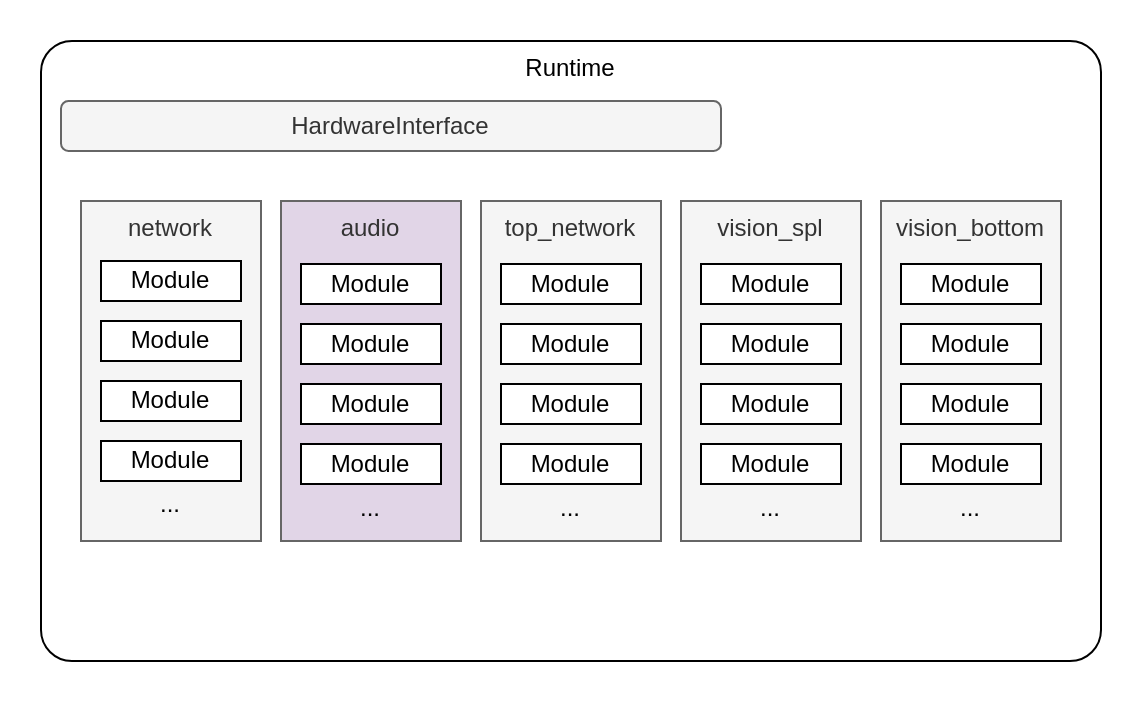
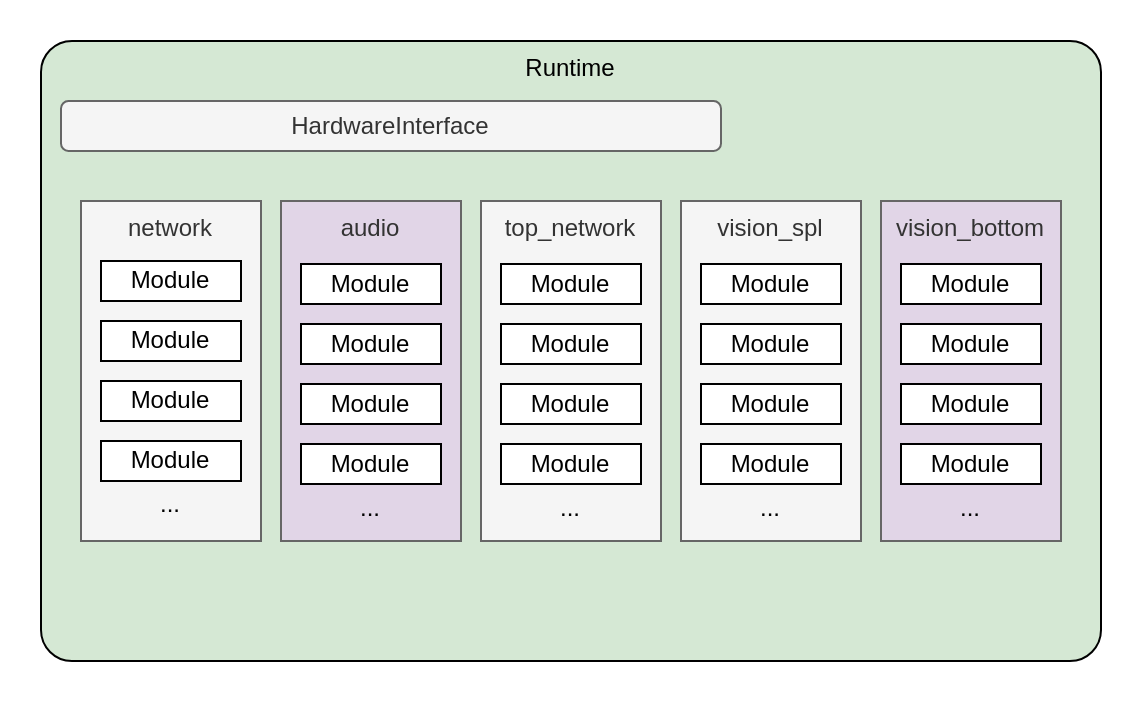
- <mxCell id="2" value="&lt;div&gt;Runtime&lt;/div&gt;" style="rounded=1;whiteSpace=wrap;html=1;align=center;verticalAlign=top;arcSize=5;" vertex="1" parent="1"><mxGeometry x="20" y="20" width="530" height="310" as="geometry" /></mxCell>
+ <mxCell id="2" value="&lt;div&gt;Runtime&lt;/div&gt;" style="rounded=1;whiteSpace=wrap;html=1;align=center;verticalAlign=top;arcSize=5;fillColor=#d5e8d4;" vertex="1" parent="1"><mxGeometry x="20" y="20" width="530" height="310" as="geometry" /></mxCell>
- <mxCell id="8" value="vision_bottom" style="rounded=0;whiteSpace=wrap;html=1;verticalAlign=top;fillColor=#f5f5f5;fontColor=#333333;strokeColor=#666666;" parent="1" vertex="1"><mxGeometry x="440" y="100" width="90" height="170" as="geometry" /></mxCell>
+ <mxCell id="8" value="vision_bottom" style="rounded=0;whiteSpace=wrap;html=1;verticalAlign=top;fillColor=#e1d5e7;fontColor=#333333;strokeColor=#666666;" parent="1" vertex="1"><mxGeometry x="440" y="100" width="90" height="170" as="geometry" /></mxCell>
